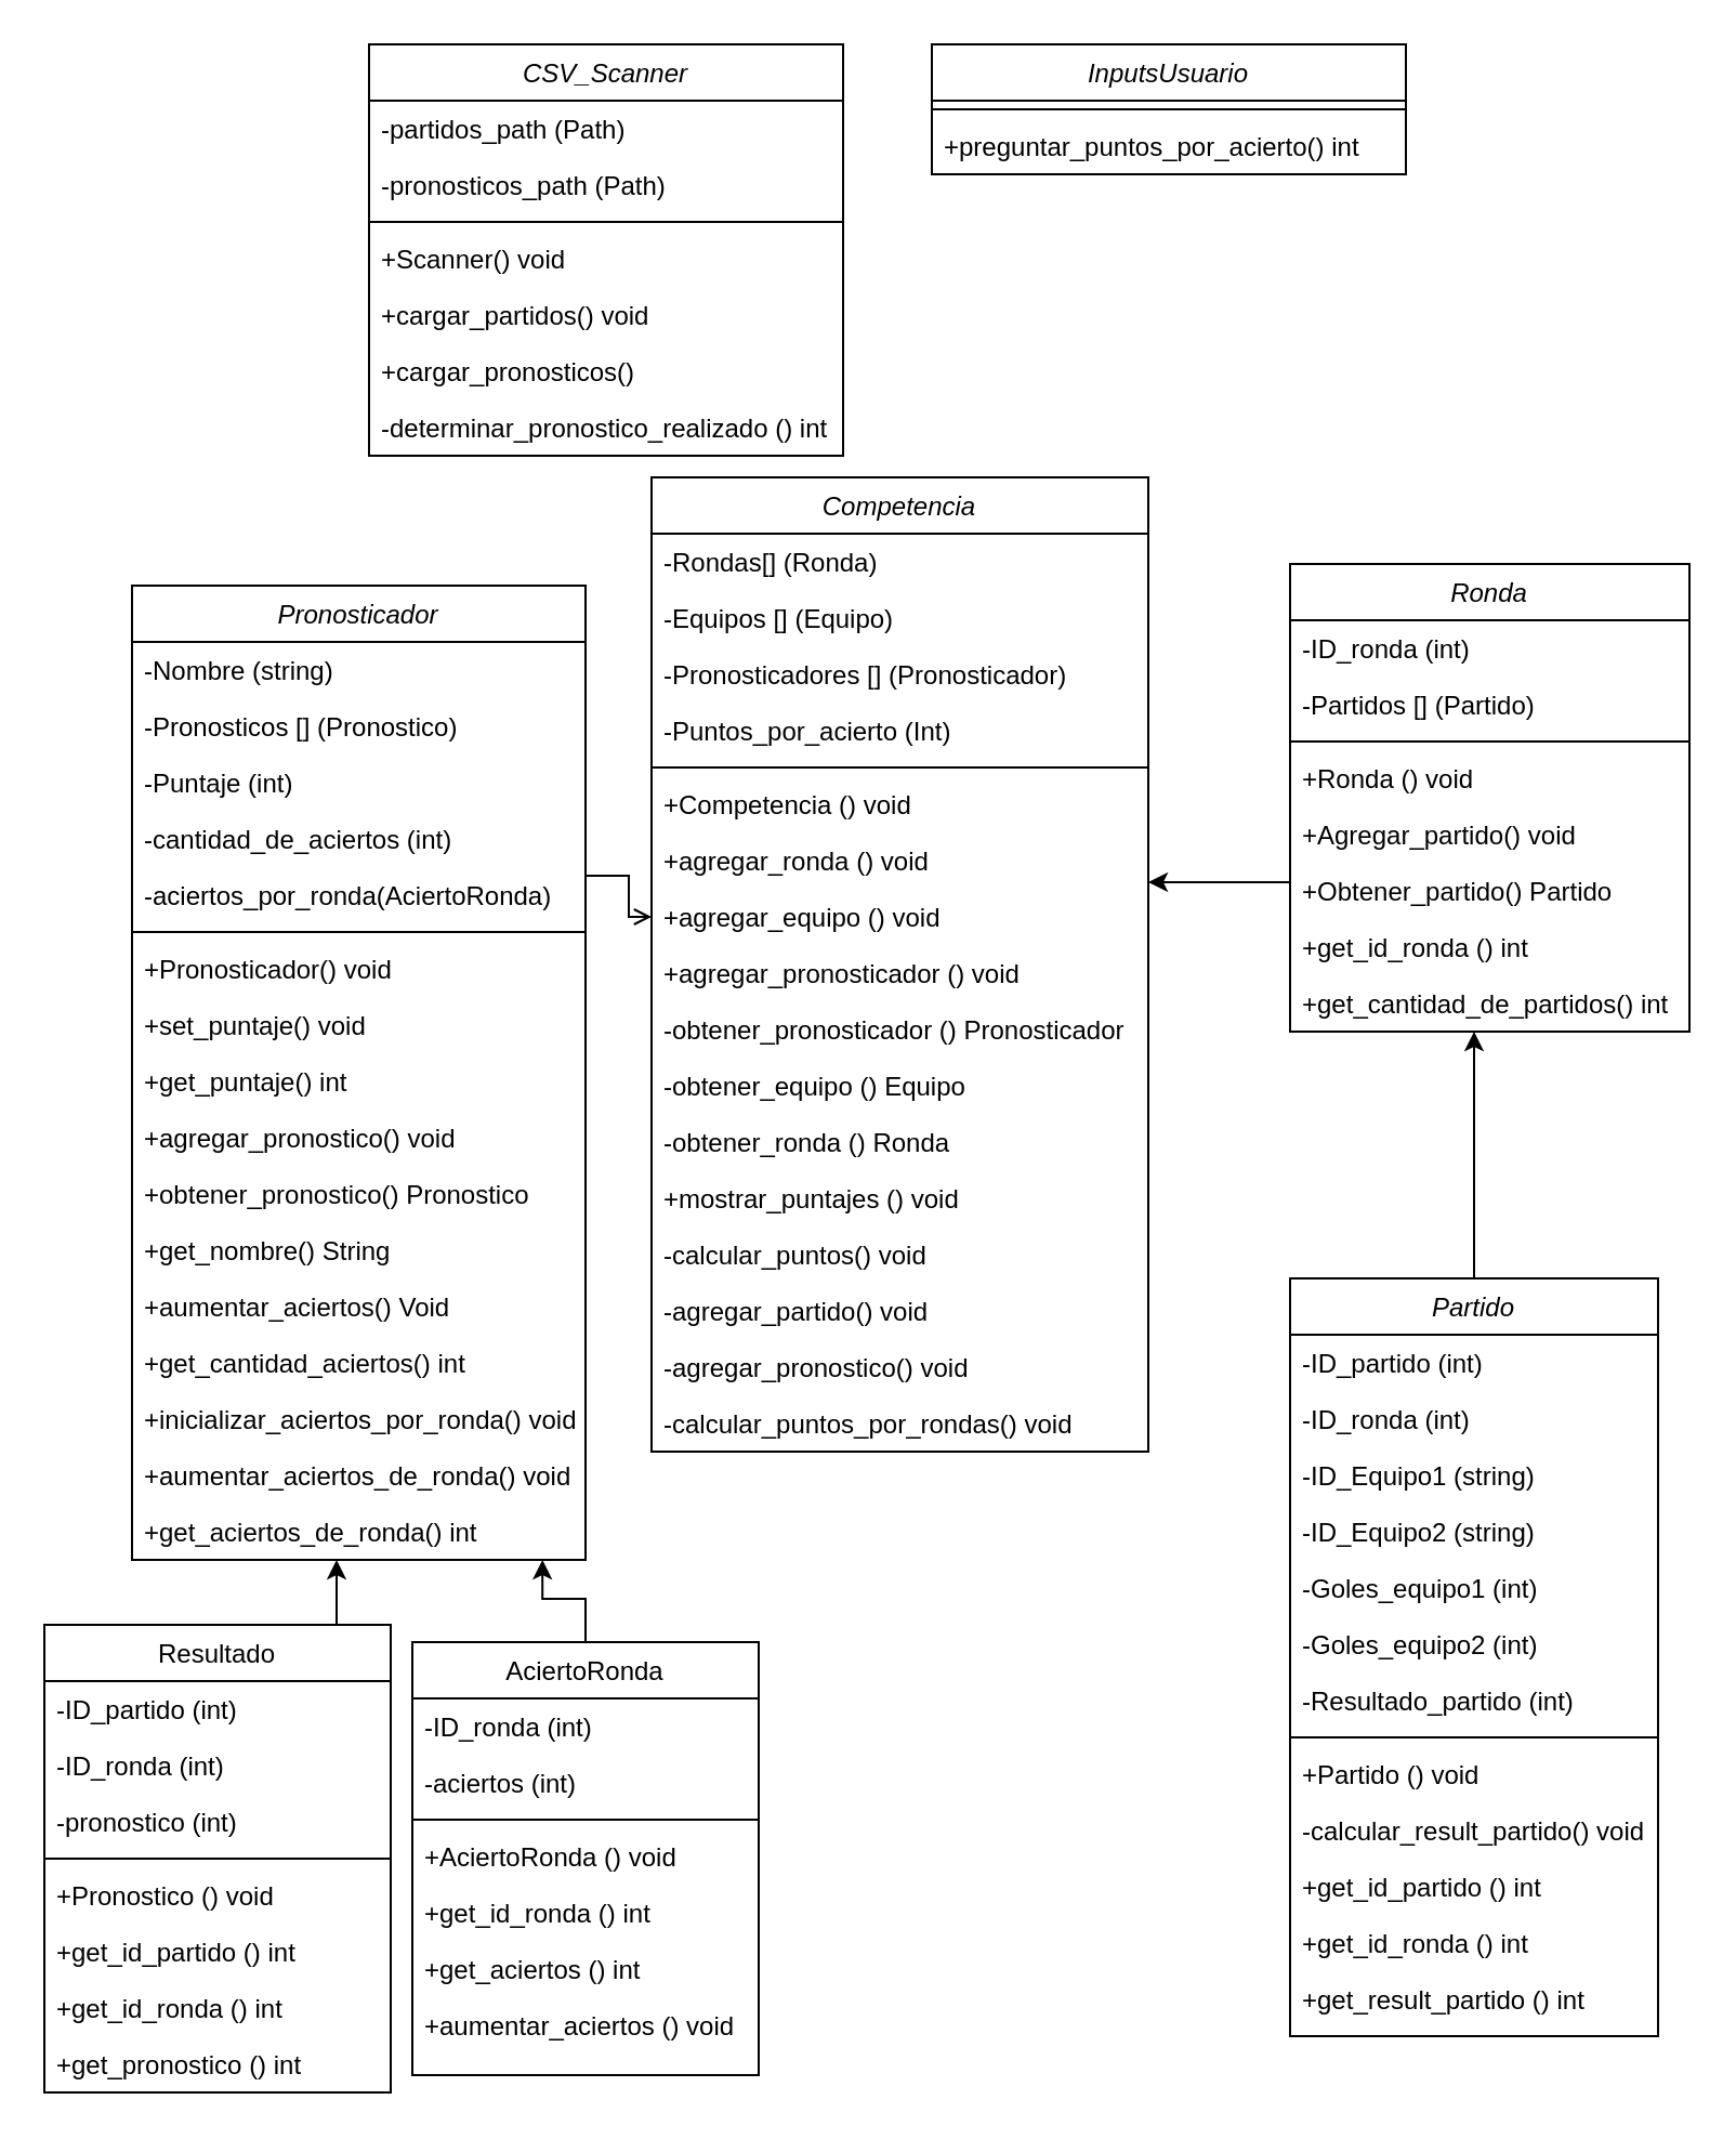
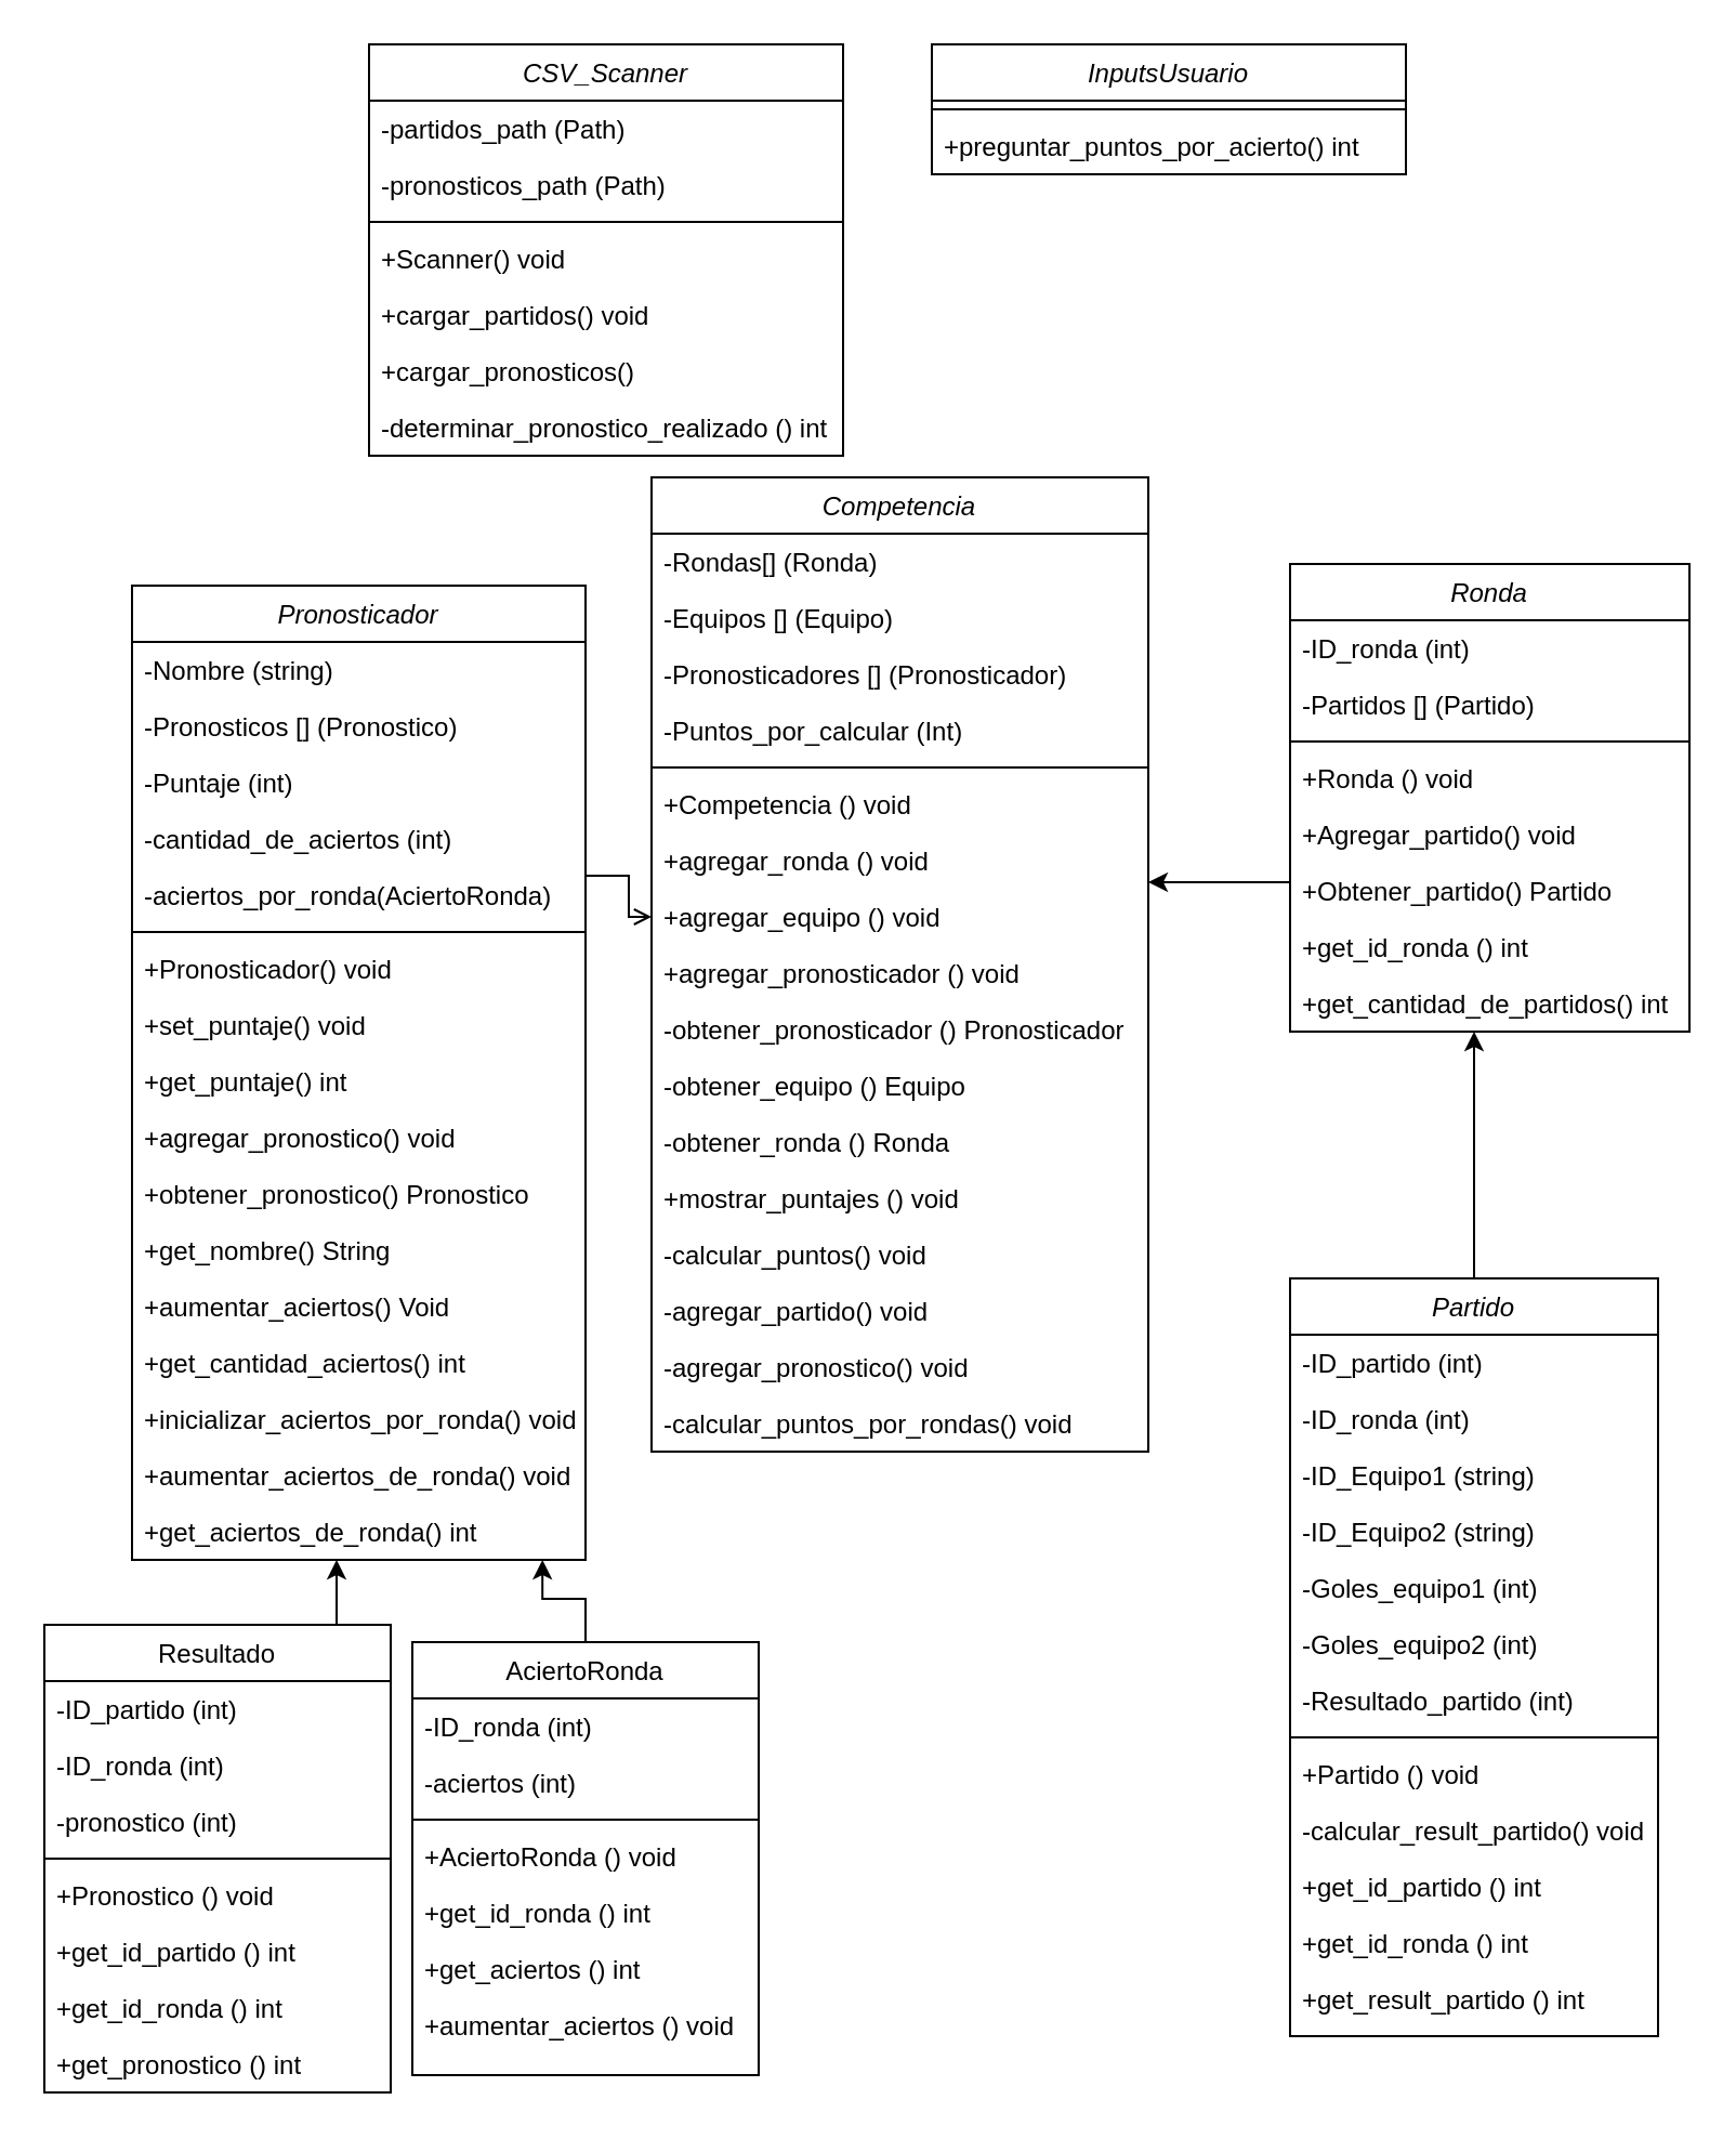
- <mxCell id="60" value="-Puntos_por_acierto (Int)" style="text;align=left;verticalAlign=top;spacingLeft=4;spacingRight=4;overflow=hidden;rotatable=0;points=[[0,0.5],[1,0.5]];portConstraint=eastwest;rounded=0;shadow=0;html=0;" parent="56" vertex="1"><mxGeometry y="104" width="229.5" height="26" as="geometry" /></mxCell>
+ <mxCell id="60" value="-Puntos_por_calcular (Int)" style="text;align=left;verticalAlign=top;spacingLeft=4;spacingRight=4;overflow=hidden;rotatable=0;points=[[0,0.5],[1,0.5]];portConstraint=eastwest;rounded=0;shadow=0;html=0;" parent="56" vertex="1"><mxGeometry y="104" width="229.5" height="26" as="geometry" /></mxCell>
